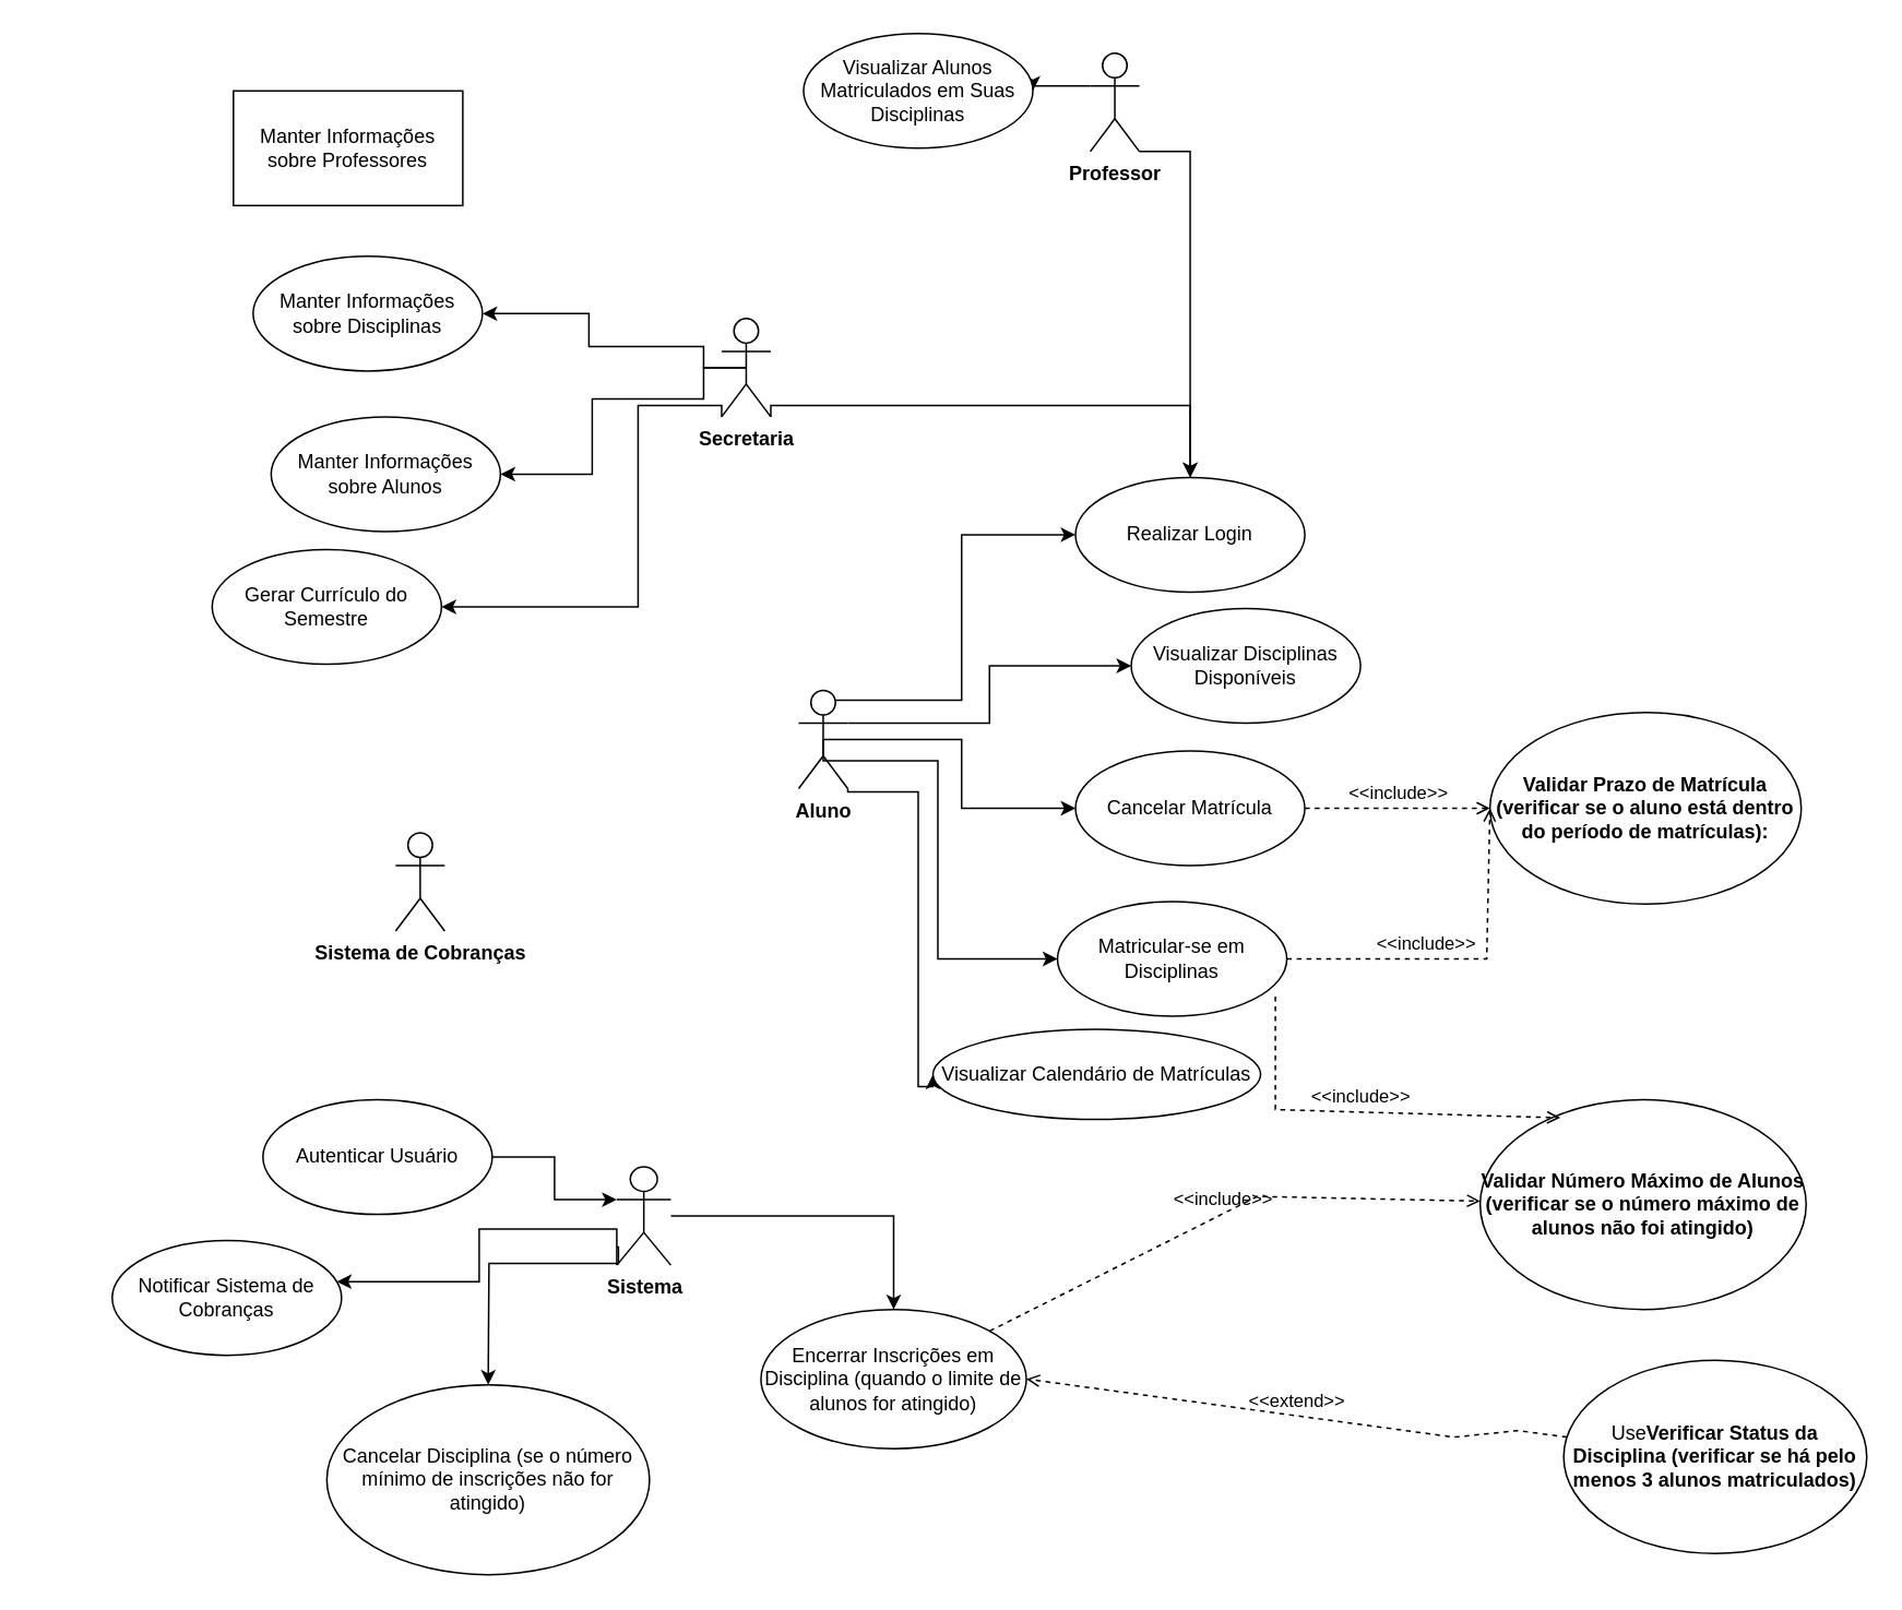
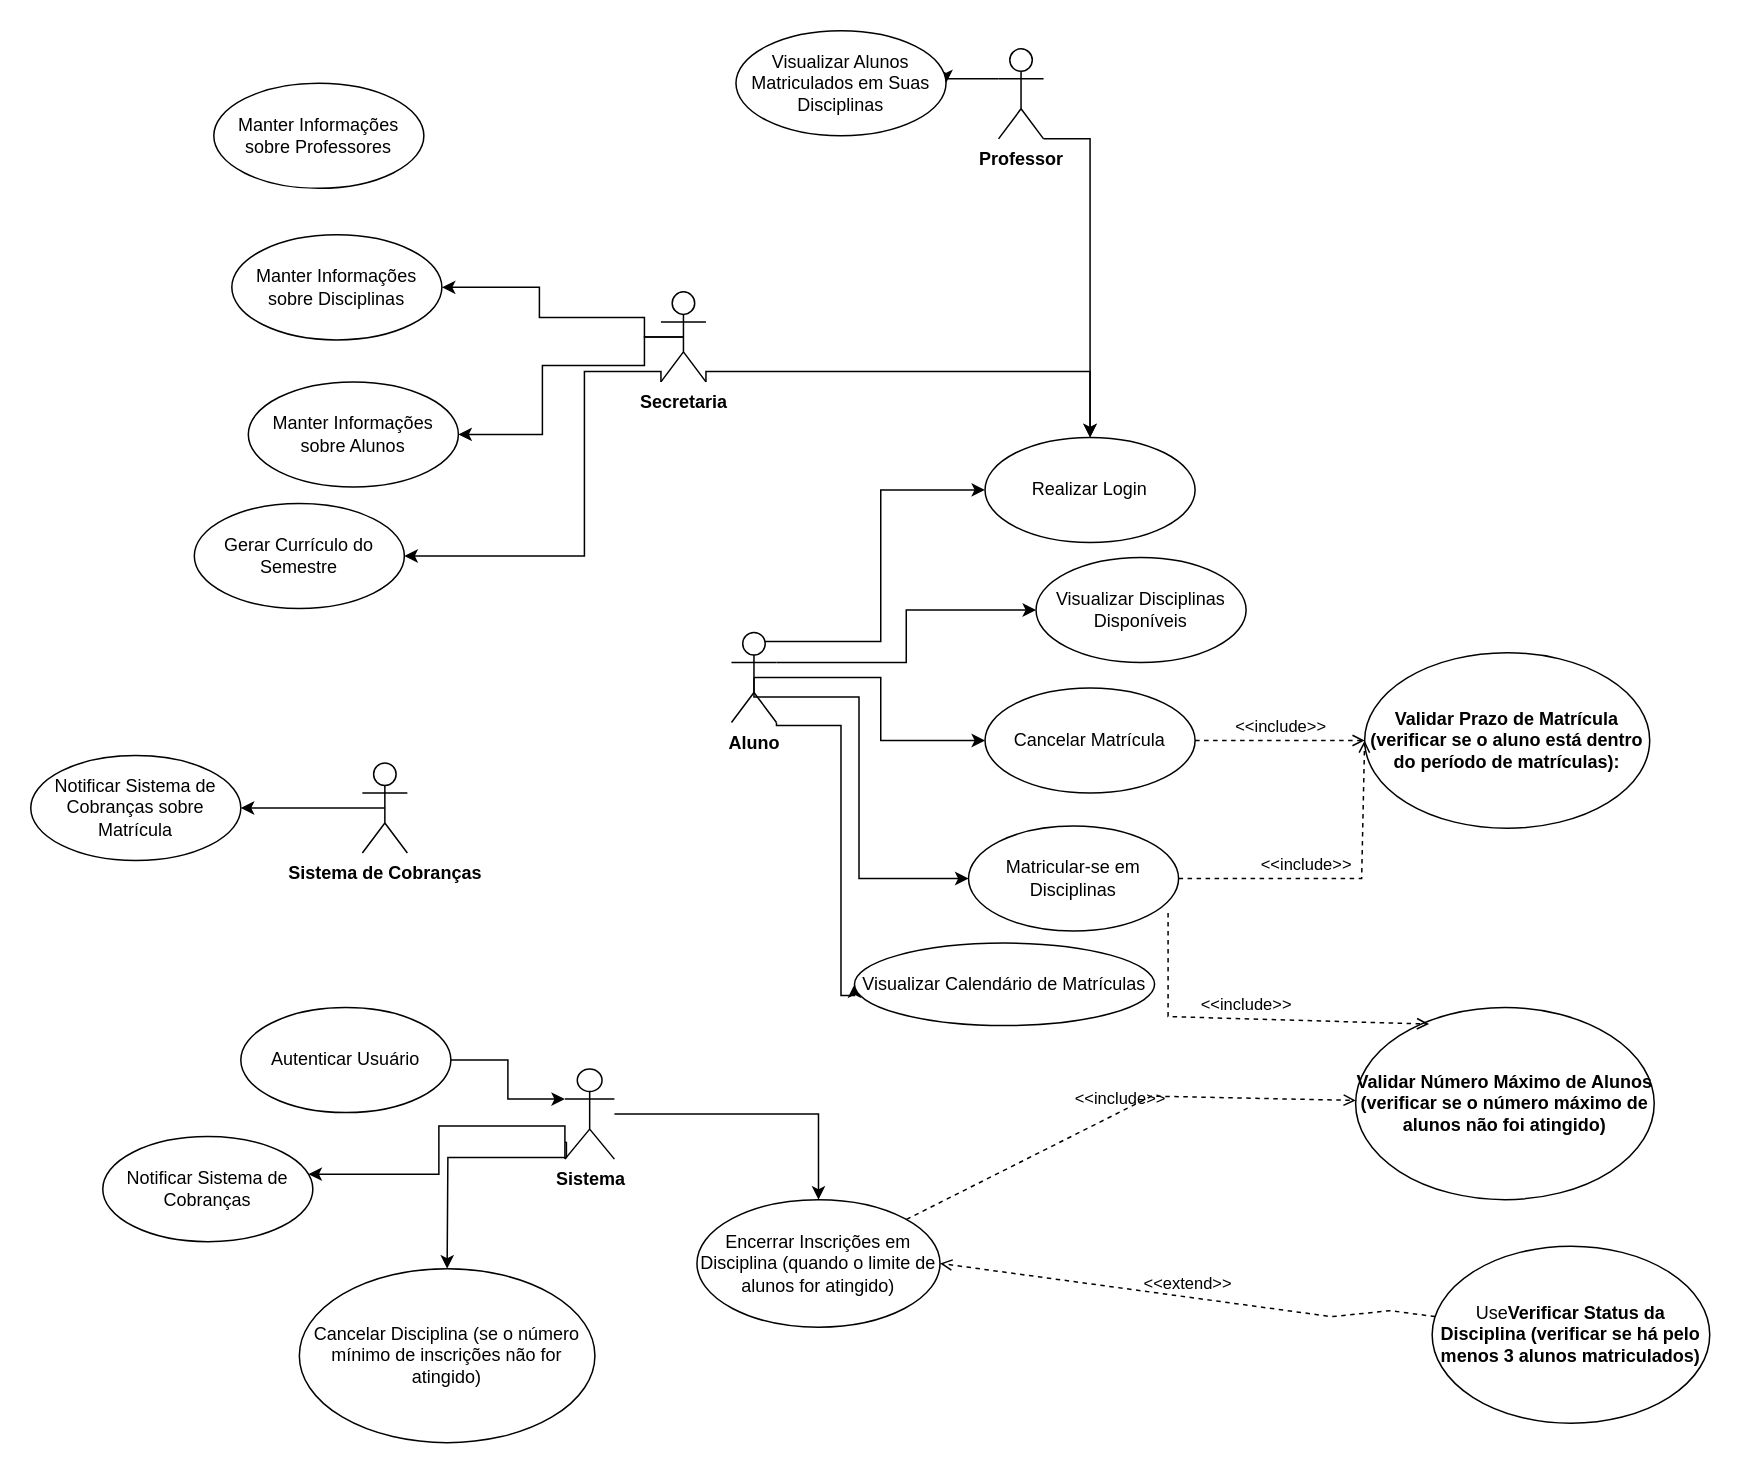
- <mxCell id="27" value="Manter Informações sobre Professores" style="whiteSpace=wrap;html=1;rounded=0;" vertex="1" parent="1"><mxGeometry x="142" y="55" width="140" height="70" as="geometry" /></mxCell>
+ <mxCell id="27" value="Manter Informações sobre Professores" style="ellipse;whiteSpace=wrap;html=1;" vertex="1" parent="1"><mxGeometry x="142" y="55" width="140" height="70" as="geometry" /></mxCell>
+ <mxCell id="30" value="Notificar Sistema de Cobranças sobre Matrícula" style="ellipse;whiteSpace=wrap;html=1;" vertex="1" parent="1"><mxGeometry x="20" y="503" width="140" height="70" as="geometry" /></mxCell>
+ <mxCell id="16" style="edgeStyle=orthogonalEdgeStyle;rounded=0;orthogonalLoop=1;jettySize=auto;html=1;exitX=0.5;exitY=0.5;exitDx=0;exitDy=0;exitPerimeter=0;entryX=1;entryY=0.5;entryDx=0;entryDy=0;" edge="1" parent="1" source="17" target="30"><mxGeometry relative="1" as="geometry" /></mxCell>
